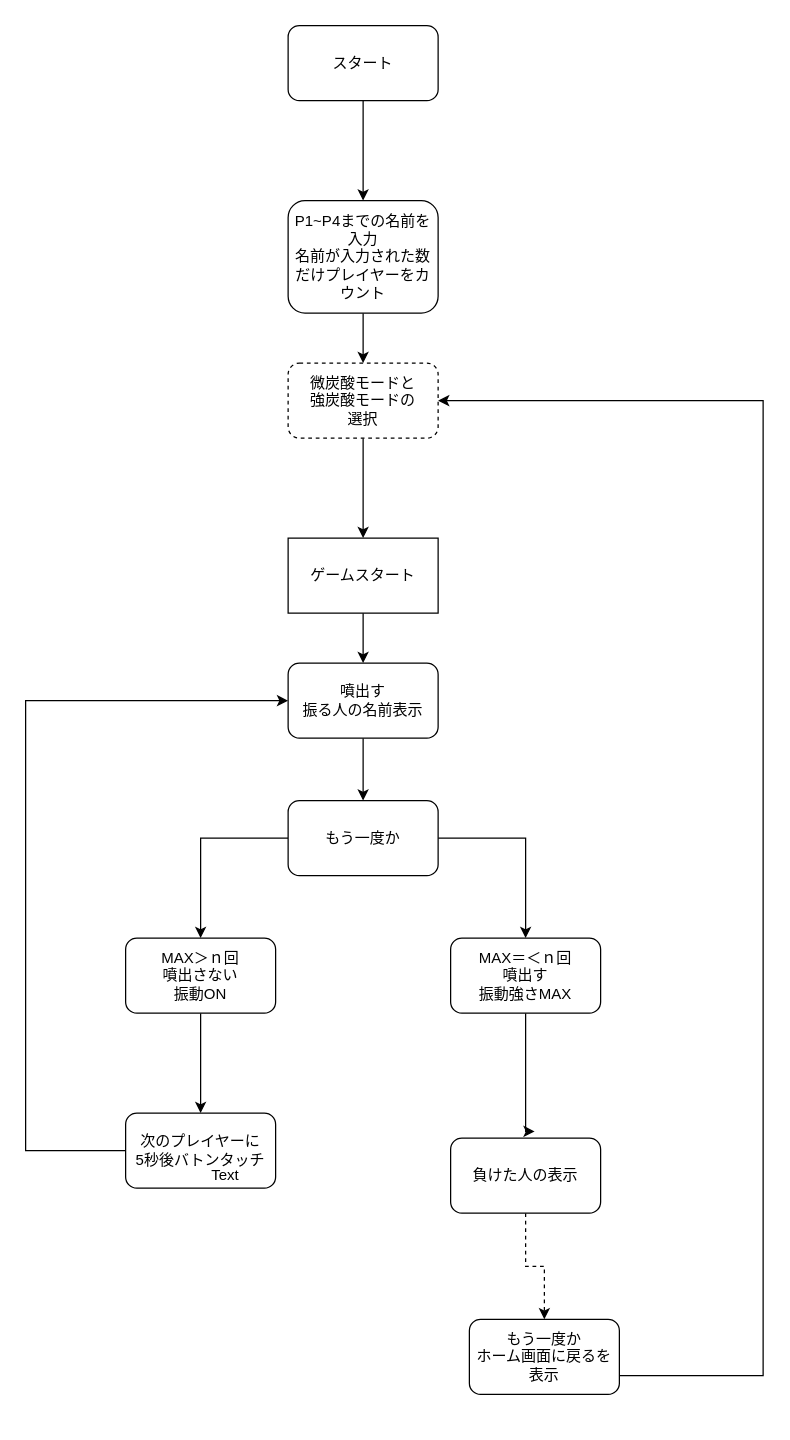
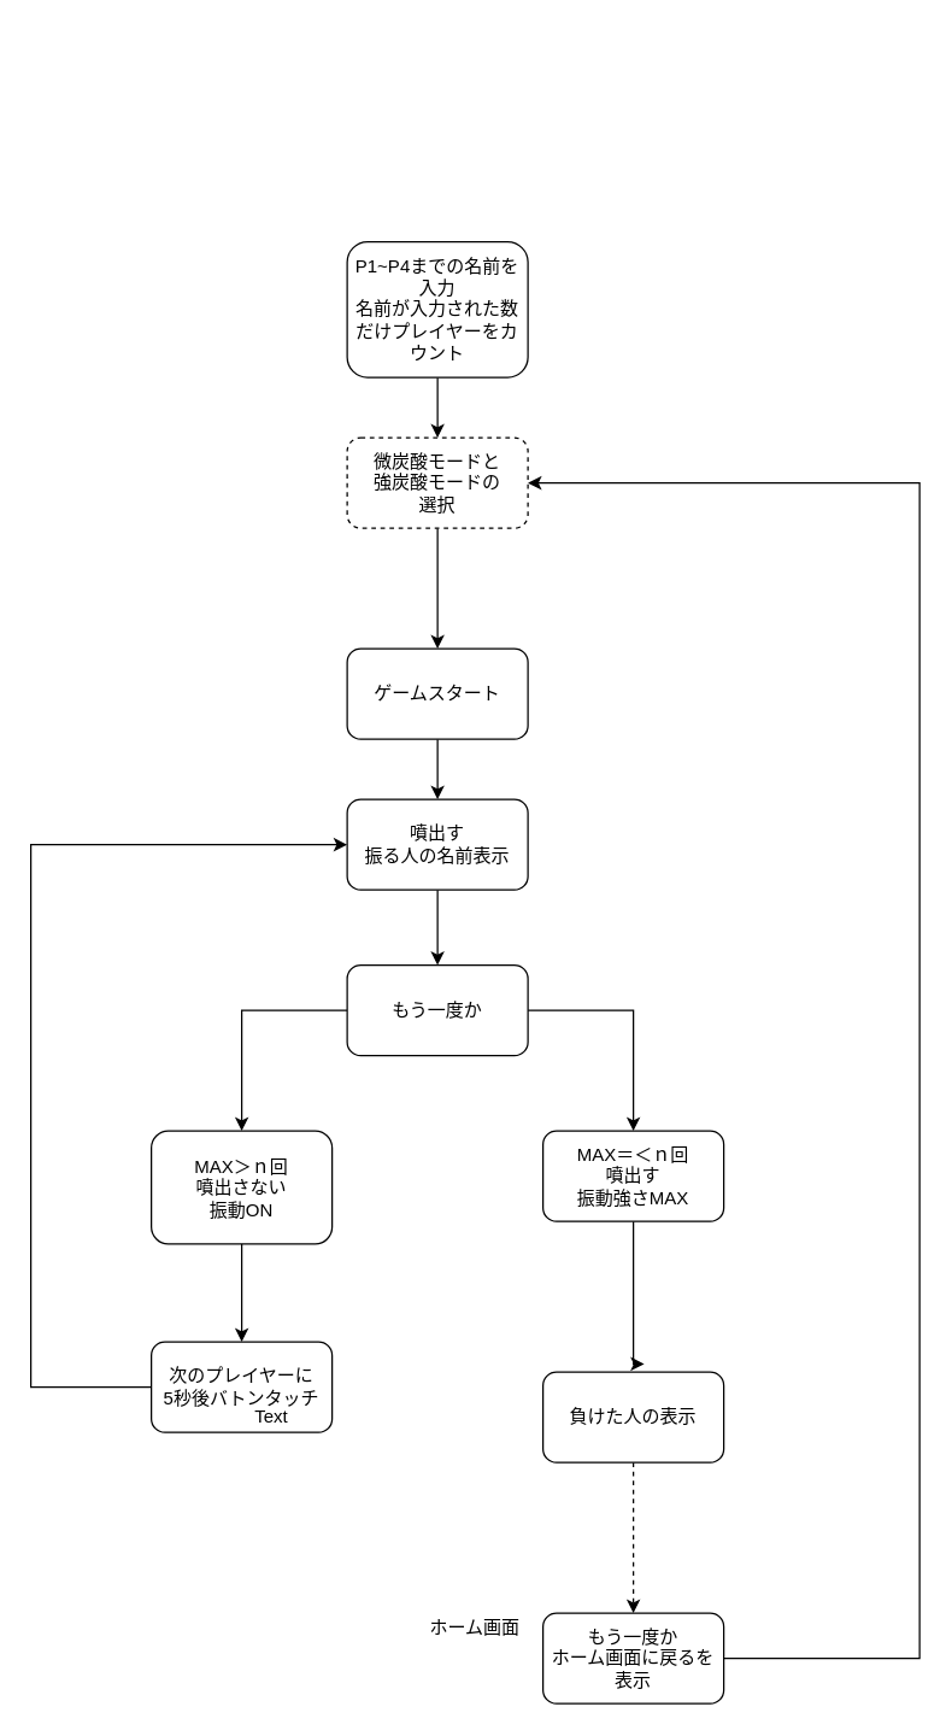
- <mxCell id="3" value="スタート" style="rounded=1;whiteSpace=wrap;html=1;" parent="1" vertex="1"><mxGeometry x="230" y="20" width="120" height="60" as="geometry" /></mxCell>
- <mxCell id="2" style="edgeStyle=orthogonalEdgeStyle;rounded=0;orthogonalLoop=1;jettySize=auto;html=1;entryX=0.5;entryY=0;entryDx=0;entryDy=0;" parent="1" source="3" target="5" edge="1"><mxGeometry relative="1" as="geometry" /></mxCell>
- <mxCell id="9" value="ゲームスタート" style="whiteSpace=wrap;html=1;rounded=0;" parent="1" vertex="1"><mxGeometry x="230" y="430" width="120" height="60" as="geometry" /></mxCell>
+ <mxCell id="9" value="ゲームスタート" style="rounded=1;whiteSpace=wrap;html=1;" parent="1" vertex="1"><mxGeometry x="230" y="430" width="120" height="60" as="geometry" /></mxCell>
- <mxCell id="16" value="MAX＞ｎ回&lt;br&gt;噴出さない&lt;br&gt;振動ON" style="rounded=1;whiteSpace=wrap;html=1;" parent="1" vertex="1"><mxGeometry x="100" y="750" width="120" height="60" as="geometry" /></mxCell>
+ <mxCell id="16" value="MAX＞ｎ回&lt;br&gt;噴出さない&lt;br&gt;振動ON" style="rounded=1;whiteSpace=wrap;html=1;" parent="1" vertex="1"><mxGeometry x="100" y="750" width="120" height="75" as="geometry" /></mxCell>
+ <mxCell id="26" value="ホーム画面" style="text;html=1;strokeColor=none;fillColor=none;align=center;verticalAlign=middle;whiteSpace=wrap;rounded=0;" parent="1" vertex="1"><mxGeometry x="280" y="1070" width="70" height="20" as="geometry" /></mxCell>
- <mxCell id="24" value="もう一度か&lt;br&gt;ホーム画面に戻るを表示" style="rounded=1;whiteSpace=wrap;html=1;" parent="1" vertex="1"><mxGeometry x="375" y="1055" width="120" height="60" as="geometry" /></mxCell>
+ <mxCell id="24" value="もう一度か&lt;br&gt;ホーム画面に戻るを表示" style="rounded=1;whiteSpace=wrap;html=1;" parent="1" vertex="1"><mxGeometry x="360" y="1070" width="120" height="60" as="geometry" /></mxCell>
